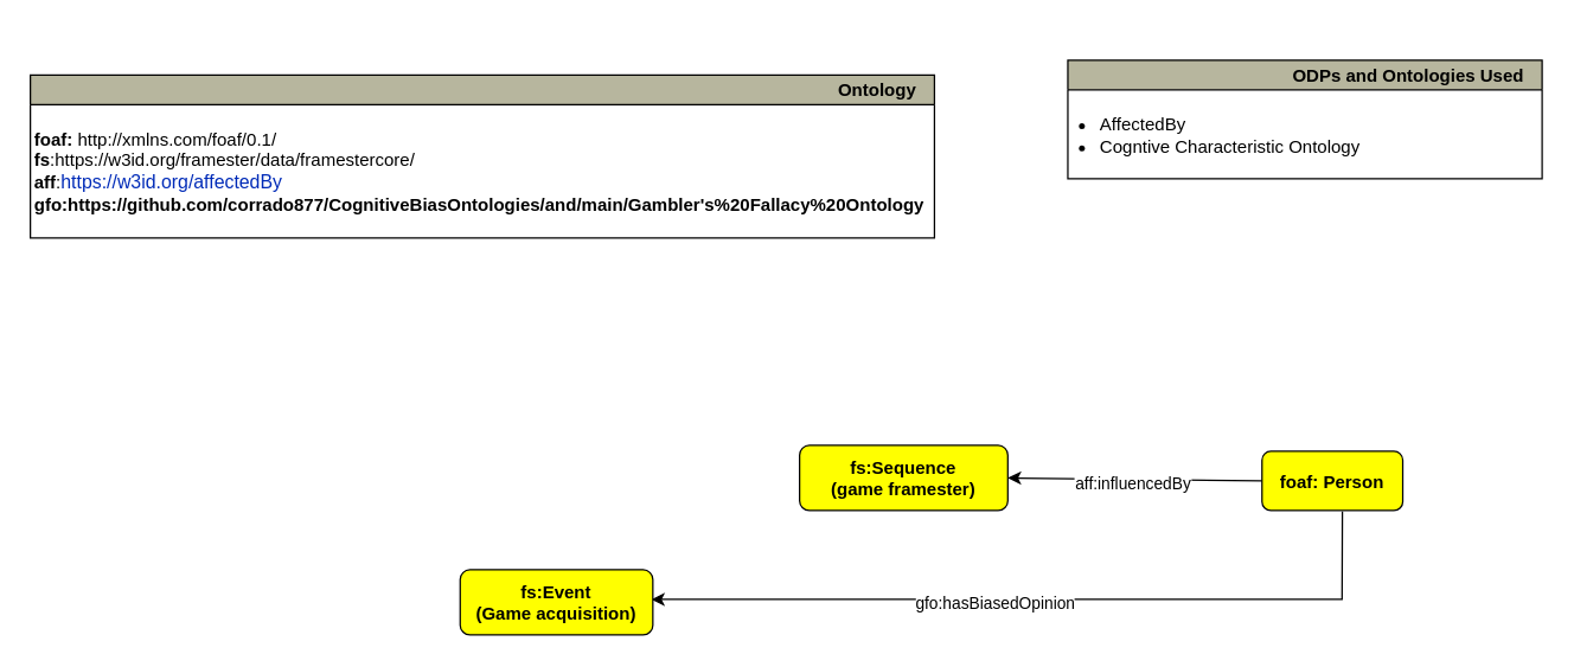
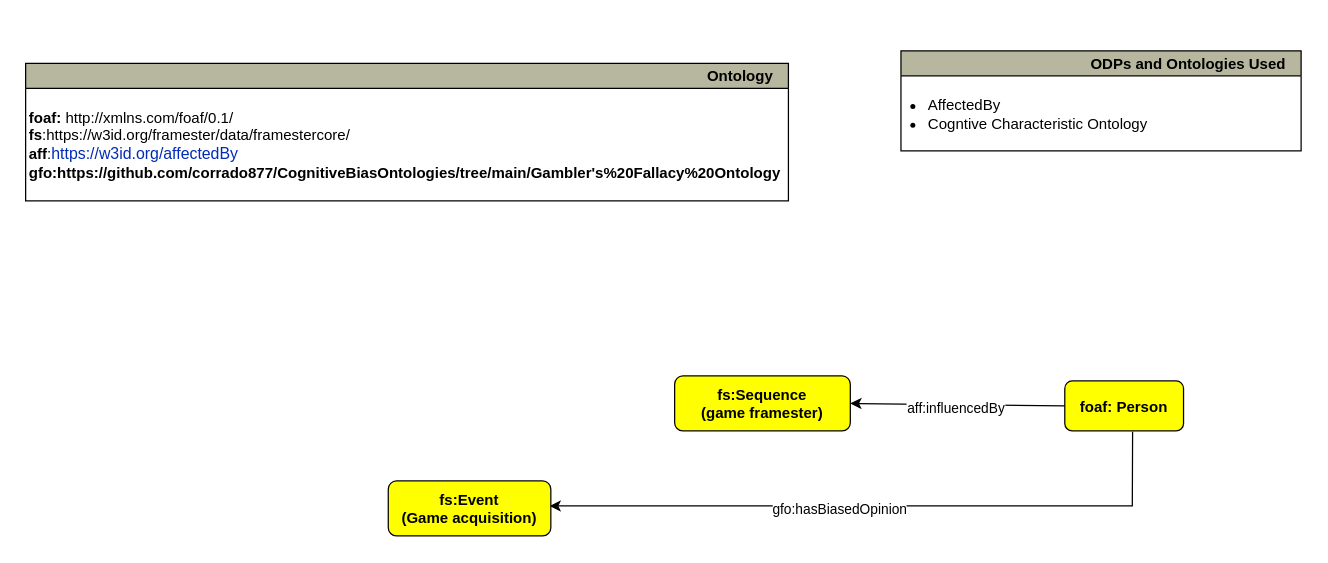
- <mxCell id="3" value="&lt;b style=&quot;border-color: var(--border-color);&quot;&gt;foaf:&amp;nbsp;&lt;/b&gt;&lt;span style=&quot;border-color: var(--border-color); background-color: initial;&quot;&gt;http://xmlns.com/foaf/0.1/&lt;br&gt;&lt;b style=&quot;border-color: var(--border-color);&quot;&gt;fs&lt;/b&gt;:https://w3id.org/framester/data/framestercore/&lt;br&gt;&lt;b&gt;aff&lt;/b&gt;:&lt;a style=&quot;text-decoration-line: none; color: rgb(0, 43, 184); background: none rgb(255, 255, 255); font-family: sans-serif; font-size: 12.7px;&quot; href=&quot;http://ontologydesignpatterns.org/wiki/index.php?title=Special:ClickHandler&amp;amp;link=https://w3id.org/affectedBy&amp;amp;message=OWL%20building%20block&amp;amp;from_page_id=4464&amp;amp;update=&quot;&gt;https://w3id.org/affectedBy&lt;/a&gt;&lt;br&gt;&lt;b&gt;gfo:https://github.com/corrado877/CognitiveBiasOntologies/and/main/Gambler's%20Fallacy%20Ontology&lt;/b&gt;&lt;br&gt;&amp;nbsp;&lt;br&gt;&lt;/span&gt;" style="text;whiteSpace=wrap;html=1;" parent="2" vertex="1"><mxGeometry x="1" y="30" width="640" height="170" as="geometry" /></mxCell>
+ <mxCell id="3" value="&lt;b style=&quot;border-color: var(--border-color);&quot;&gt;foaf:&amp;nbsp;&lt;/b&gt;&lt;span style=&quot;border-color: var(--border-color); background-color: initial;&quot;&gt;http://xmlns.com/foaf/0.1/&lt;br&gt;&lt;b style=&quot;border-color: var(--border-color);&quot;&gt;fs&lt;/b&gt;:https://w3id.org/framester/data/framestercore/&lt;br&gt;&lt;b&gt;aff&lt;/b&gt;:&lt;a style=&quot;text-decoration-line: none; color: rgb(0, 43, 184); background: none rgb(255, 255, 255); font-family: sans-serif; font-size: 12.7px;&quot; href=&quot;http://ontologydesignpatterns.org/wiki/index.php?title=Special:ClickHandler&amp;amp;link=https://w3id.org/affectedBy&amp;amp;message=OWL%20building%20block&amp;amp;from_page_id=4464&amp;amp;update=&quot;&gt;https://w3id.org/affectedBy&lt;/a&gt;&lt;br&gt;&lt;b&gt;gfo:https://github.com/corrado877/CognitiveBiasOntologies/tree/main/Gambler's%20Fallacy%20Ontology&lt;/b&gt;&lt;br&gt;&amp;nbsp;&lt;br&gt;&lt;/span&gt;" style="text;whiteSpace=wrap;html=1;" parent="2" vertex="1"><mxGeometry x="1" y="30" width="640" height="170" as="geometry" /></mxCell>
